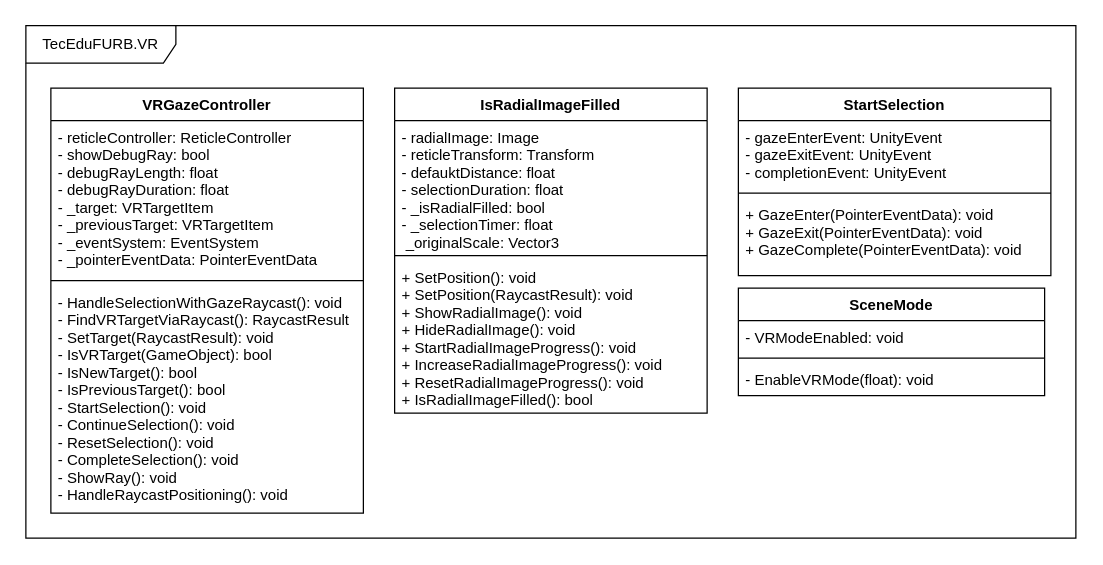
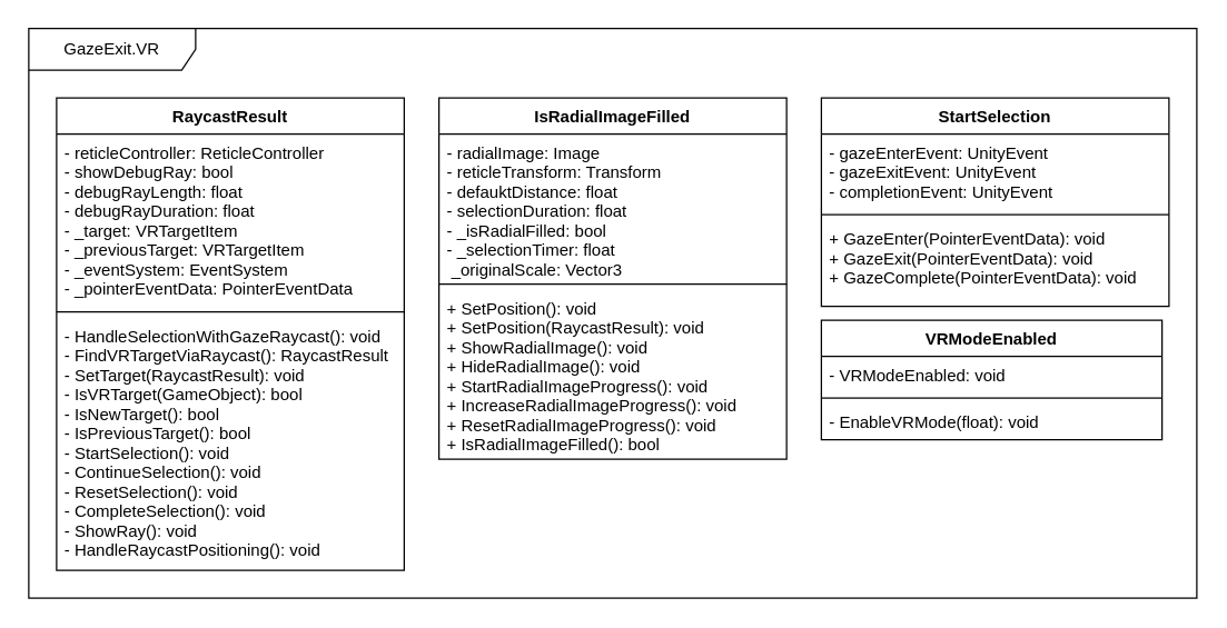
- <mxCell id="2" value="TecEduFURB.VR" style="shape=umlFrame;whiteSpace=wrap;html=1;width=120;height=30;" vertex="1" parent="1"><mxGeometry x="20" y="20" width="840" height="410" as="geometry" /></mxCell>
+ <mxCell id="2" value="GazeExit.VR" style="shape=umlFrame;whiteSpace=wrap;html=1;width=120;height=30;" vertex="1" parent="1"><mxGeometry x="20" y="20" width="840" height="410" as="geometry" /></mxCell>
- <mxCell id="3" value="VRGazeController" style="swimlane;fontStyle=1;align=center;verticalAlign=top;childLayout=stackLayout;horizontal=1;startSize=26;horizontalStack=0;resizeParent=1;resizeParentMax=0;resizeLast=0;collapsible=1;marginBottom=0;" vertex="1" parent="1"><mxGeometry x="40" y="70" width="250" height="340" as="geometry" /></mxCell>
+ <mxCell id="3" value="RaycastResult" style="swimlane;fontStyle=1;align=center;verticalAlign=top;childLayout=stackLayout;horizontal=1;startSize=26;horizontalStack=0;resizeParent=1;resizeParentMax=0;resizeLast=0;collapsible=1;marginBottom=0;" vertex="1" parent="1"><mxGeometry x="40" y="70" width="250" height="340" as="geometry" /></mxCell>
- <mxCell id="15" value="SceneMode" style="swimlane;fontStyle=1;align=center;verticalAlign=top;childLayout=stackLayout;horizontal=1;startSize=26;horizontalStack=0;resizeParent=1;resizeParentMax=0;resizeLast=0;collapsible=1;marginBottom=0;" vertex="1" parent="1"><mxGeometry x="590" y="230" width="245" height="86" as="geometry" /></mxCell>
+ <mxCell id="15" value="VRModeEnabled" style="swimlane;fontStyle=1;align=center;verticalAlign=top;childLayout=stackLayout;horizontal=1;startSize=26;horizontalStack=0;resizeParent=1;resizeParentMax=0;resizeLast=0;collapsible=1;marginBottom=0;" vertex="1" parent="1"><mxGeometry x="590" y="230" width="245" height="86" as="geometry" /></mxCell>
